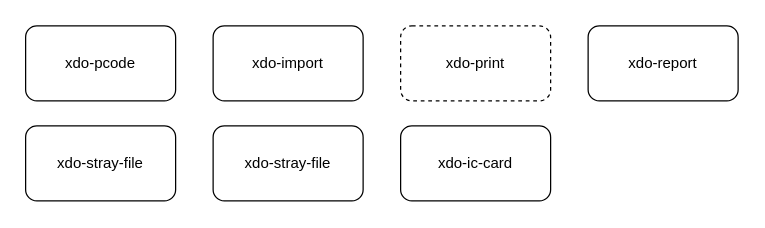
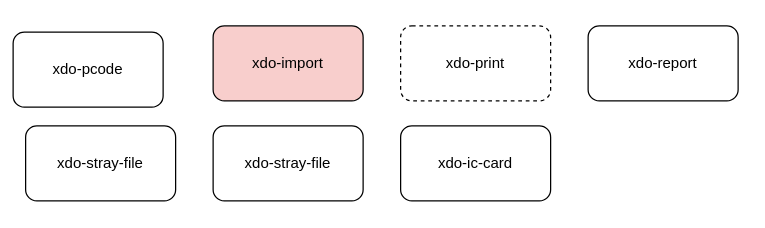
- <mxCell id="2" value="xdo-pcode" style="rounded=1;whiteSpace=wrap;html=1;" vertex="1" parent="1"><mxGeometry x="20" y="20" width="120" height="60" as="geometry" /></mxCell>
+ <mxCell id="2" value="xdo-pcode" style="rounded=1;whiteSpace=wrap;html=1;" vertex="1" parent="1"><mxGeometry x="10" y="25" width="120" height="60" as="geometry" /></mxCell>
- <mxCell id="3" value="xdo-import" style="rounded=1;whiteSpace=wrap;html=1;" vertex="1" parent="1"><mxGeometry x="170" y="20" width="120" height="60" as="geometry" /></mxCell>
+ <mxCell id="3" value="xdo-import" style="rounded=1;whiteSpace=wrap;html=1;fillColor=#f8cecc;" vertex="1" parent="1"><mxGeometry x="170" y="20" width="120" height="60" as="geometry" /></mxCell>
